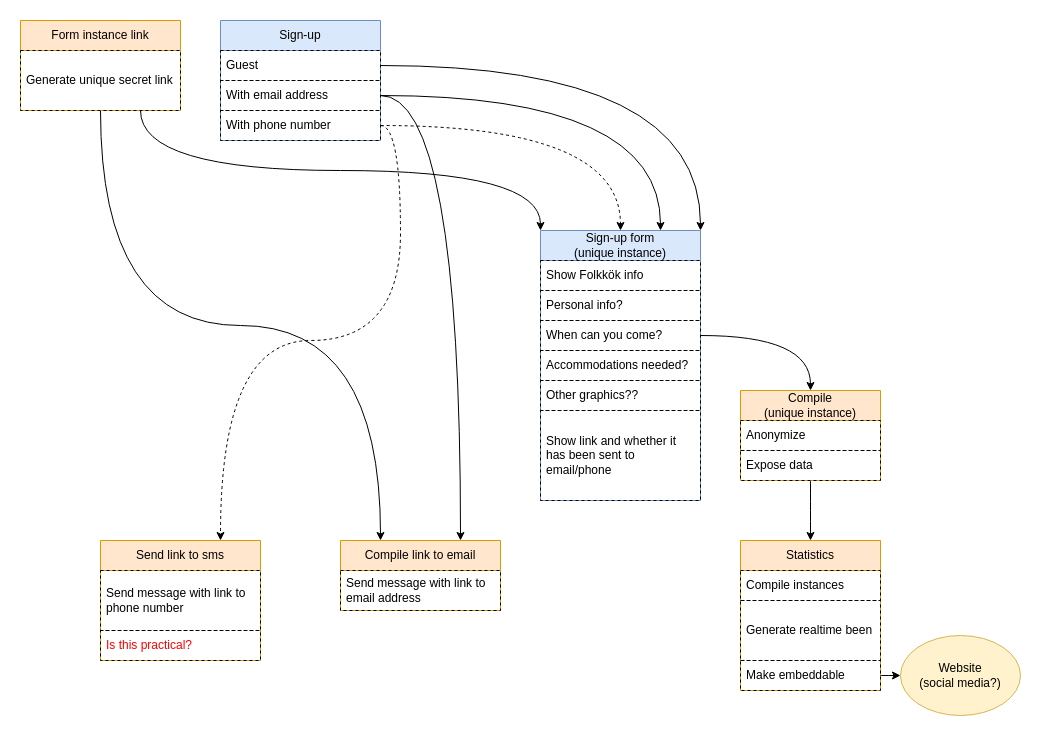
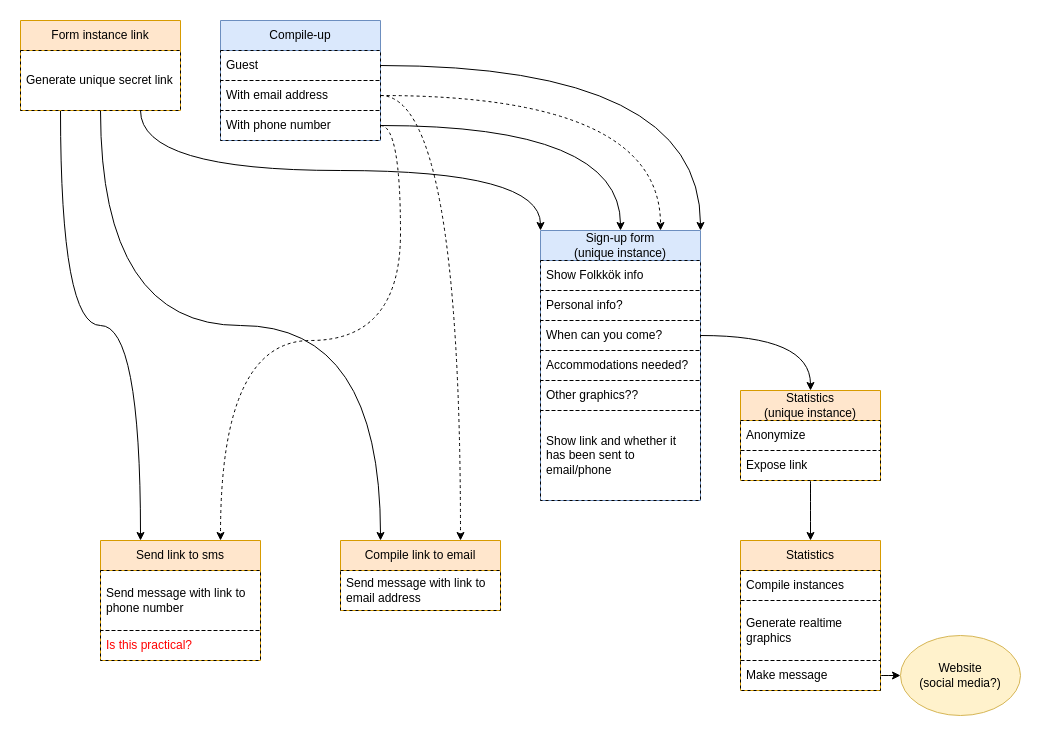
- <mxCell id="3" value="Sign-up" style="swimlane;fontStyle=0;childLayout=stackLayout;horizontal=1;startSize=30;horizontalStack=0;resizeParent=1;resizeParentMax=0;resizeLast=0;collapsible=1;marginBottom=0;whiteSpace=wrap;html=1;fillColor=#dae8fc;strokeColor=#6c8ebf;" vertex="1" parent="1"><mxGeometry x="220" y="20" width="160" height="120" as="geometry" /></mxCell>
+ <mxCell id="3" value="Compile-up" style="swimlane;fontStyle=0;childLayout=stackLayout;horizontal=1;startSize=30;horizontalStack=0;resizeParent=1;resizeParentMax=0;resizeLast=0;collapsible=1;marginBottom=0;whiteSpace=wrap;html=1;fillColor=#dae8fc;strokeColor=#6c8ebf;" vertex="1" parent="1"><mxGeometry x="220" y="20" width="160" height="120" as="geometry" /></mxCell>
- <mxCell id="24" style="edgeStyle=orthogonalEdgeStyle;curved=1;rounded=0;orthogonalLoop=1;jettySize=auto;html=1;exitX=1;exitY=0.5;exitDx=0;exitDy=0;entryX=0.75;entryY=0;entryDx=0;entryDy=0;fontFamily=Helvetica;fontSize=12;fontColor=#FF0000;" edge="1" parent="1" source="5" target="7"><mxGeometry relative="1" as="geometry" /></mxCell>
+ <mxCell id="24" style="edgeStyle=orthogonalEdgeStyle;curved=1;rounded=0;orthogonalLoop=1;jettySize=auto;html=1;exitX=1;exitY=0.5;exitDx=0;exitDy=0;entryX=0.75;entryY=0;entryDx=0;entryDy=0;fontFamily=Helvetica;fontSize=12;fontColor=#FF0000;dashed=1;" edge="1" parent="1" source="5" target="7"><mxGeometry relative="1" as="geometry" /></mxCell>
- <mxCell id="25" style="edgeStyle=orthogonalEdgeStyle;curved=1;rounded=0;orthogonalLoop=1;jettySize=auto;html=1;exitX=1;exitY=0.5;exitDx=0;exitDy=0;entryX=0.5;entryY=0;entryDx=0;entryDy=0;fontFamily=Helvetica;fontSize=12;fontColor=#FF0000;dashed=1;" edge="1" parent="1" source="6" target="7"><mxGeometry relative="1" as="geometry" /></mxCell>
+ <mxCell id="25" style="edgeStyle=orthogonalEdgeStyle;curved=1;rounded=0;orthogonalLoop=1;jettySize=auto;html=1;exitX=1;exitY=0.5;exitDx=0;exitDy=0;entryX=0.5;entryY=0;entryDx=0;entryDy=0;fontFamily=Helvetica;fontSize=12;fontColor=#FF0000;" edge="1" parent="1" source="6" target="7"><mxGeometry relative="1" as="geometry" /></mxCell>
- <mxCell id="26" style="edgeStyle=orthogonalEdgeStyle;curved=1;rounded=0;orthogonalLoop=1;jettySize=auto;html=1;exitX=1;exitY=0.5;exitDx=0;exitDy=0;entryX=0.75;entryY=0;entryDx=0;entryDy=0;fontFamily=Helvetica;fontSize=12;fontColor=#FF0000;dashed=0;" edge="1" parent="1" source="5" target="19"><mxGeometry relative="1" as="geometry" /></mxCell>
+ <mxCell id="26" style="edgeStyle=orthogonalEdgeStyle;curved=1;rounded=0;orthogonalLoop=1;jettySize=auto;html=1;exitX=1;exitY=0.5;exitDx=0;exitDy=0;entryX=0.75;entryY=0;entryDx=0;entryDy=0;fontFamily=Helvetica;fontSize=12;fontColor=#FF0000;dashed=1;" edge="1" parent="1" source="5" target="19"><mxGeometry relative="1" as="geometry" /></mxCell>
+ <mxCell id="14" style="edgeStyle=orthogonalEdgeStyle;curved=1;rounded=0;orthogonalLoop=1;jettySize=auto;html=1;exitX=0.25;exitY=1;exitDx=0;exitDy=0;entryX=0.25;entryY=0;entryDx=0;entryDy=0;fontFamily=Helvetica;fontSize=12;fontColor=#FF0000;" edge="1" parent="1" source="17" target="21"><mxGeometry relative="1" as="geometry" /></mxCell>
- <mxCell id="33" value="&lt;div&gt;&lt;font color=&quot;#000000&quot;&gt;Compile&lt;/font&gt;&lt;/div&gt;&lt;font color=&quot;#000000&quot;&gt;(unique instance)&lt;/font&gt;" style="swimlane;fontStyle=0;childLayout=stackLayout;horizontal=1;startSize=30;horizontalStack=0;resizeParent=1;resizeParentMax=0;resizeLast=0;collapsible=1;marginBottom=0;whiteSpace=wrap;html=1;strokeColor=#d79b00;fontFamily=Helvetica;fontSize=12;fillColor=#ffe6cc;" vertex="1" parent="1"><mxGeometry x="740" y="390" width="140" height="90" as="geometry" /></mxCell>
+ <mxCell id="33" value="&lt;div&gt;&lt;font color=&quot;#000000&quot;&gt;Statistics&lt;/font&gt;&lt;/div&gt;&lt;font color=&quot;#000000&quot;&gt;(unique instance)&lt;/font&gt;" style="swimlane;fontStyle=0;childLayout=stackLayout;horizontal=1;startSize=30;horizontalStack=0;resizeParent=1;resizeParentMax=0;resizeLast=0;collapsible=1;marginBottom=0;whiteSpace=wrap;html=1;strokeColor=#d79b00;fontFamily=Helvetica;fontSize=12;fillColor=#ffe6cc;" vertex="1" parent="1"><mxGeometry x="740" y="390" width="140" height="90" as="geometry" /></mxCell>
- <mxCell id="35" value="&lt;font color=&quot;#000000&quot;&gt;Expose data&lt;br&gt;&lt;/font&gt;" style="text;strokeColor=default;fillColor=none;align=left;verticalAlign=middle;spacingLeft=4;spacingRight=4;overflow=hidden;points=[[0,0.5],[1,0.5]];portConstraint=eastwest;rotatable=0;whiteSpace=wrap;html=1;fontSize=12;fontFamily=Helvetica;fontColor=#FF0000;dashed=1;" vertex="1" parent="33"><mxGeometry y="60" width="140" height="30" as="geometry" /></mxCell>
+ <mxCell id="35" value="&lt;font color=&quot;#000000&quot;&gt;Expose link&lt;br&gt;&lt;/font&gt;" style="text;strokeColor=default;fillColor=none;align=left;verticalAlign=middle;spacingLeft=4;spacingRight=4;overflow=hidden;points=[[0,0.5],[1,0.5]];portConstraint=eastwest;rotatable=0;whiteSpace=wrap;html=1;fontSize=12;fontFamily=Helvetica;fontColor=#FF0000;dashed=1;" vertex="1" parent="33"><mxGeometry y="60" width="140" height="30" as="geometry" /></mxCell>
- <mxCell id="30" value="&lt;font color=&quot;#000000&quot;&gt;Generate realtime been&lt;br&gt;&lt;/font&gt;" style="text;strokeColor=default;fillColor=none;align=left;verticalAlign=middle;spacingLeft=4;spacingRight=4;overflow=hidden;points=[[0,0.5],[1,0.5]];portConstraint=eastwest;rotatable=0;whiteSpace=wrap;html=1;fontSize=12;fontFamily=Helvetica;fontColor=#FF0000;dashed=1;" vertex="1" parent="28"><mxGeometry y="60" width="140" height="60" as="geometry" /></mxCell>
+ <mxCell id="30" value="&lt;font color=&quot;#000000&quot;&gt;Generate realtime graphics&lt;br&gt;&lt;/font&gt;" style="text;strokeColor=default;fillColor=none;align=left;verticalAlign=middle;spacingLeft=4;spacingRight=4;overflow=hidden;points=[[0,0.5],[1,0.5]];portConstraint=eastwest;rotatable=0;whiteSpace=wrap;html=1;fontSize=12;fontFamily=Helvetica;fontColor=#FF0000;dashed=1;" vertex="1" parent="28"><mxGeometry y="60" width="140" height="60" as="geometry" /></mxCell>
- <mxCell id="31" value="&lt;font color=&quot;#000000&quot;&gt;Make embeddable&lt;br&gt;&lt;/font&gt;" style="text;strokeColor=default;fillColor=none;align=left;verticalAlign=middle;spacingLeft=4;spacingRight=4;overflow=hidden;points=[[0,0.5],[1,0.5]];portConstraint=eastwest;rotatable=0;whiteSpace=wrap;html=1;fontSize=12;fontFamily=Helvetica;fontColor=#FF0000;dashed=1;" vertex="1" parent="28"><mxGeometry y="120" width="140" height="30" as="geometry" /></mxCell>
+ <mxCell id="31" value="&lt;font color=&quot;#000000&quot;&gt;Make message&lt;br&gt;&lt;/font&gt;" style="text;strokeColor=default;fillColor=none;align=left;verticalAlign=middle;spacingLeft=4;spacingRight=4;overflow=hidden;points=[[0,0.5],[1,0.5]];portConstraint=eastwest;rotatable=0;whiteSpace=wrap;html=1;fontSize=12;fontFamily=Helvetica;fontColor=#FF0000;dashed=1;" vertex="1" parent="28"><mxGeometry y="120" width="140" height="30" as="geometry" /></mxCell>
